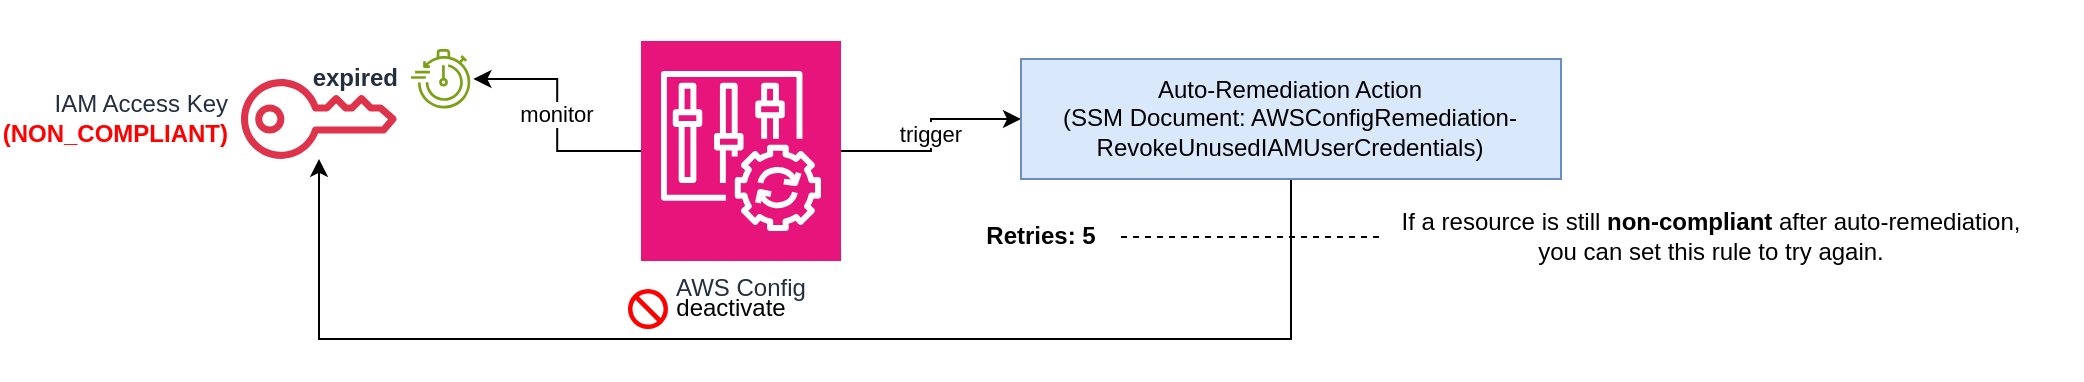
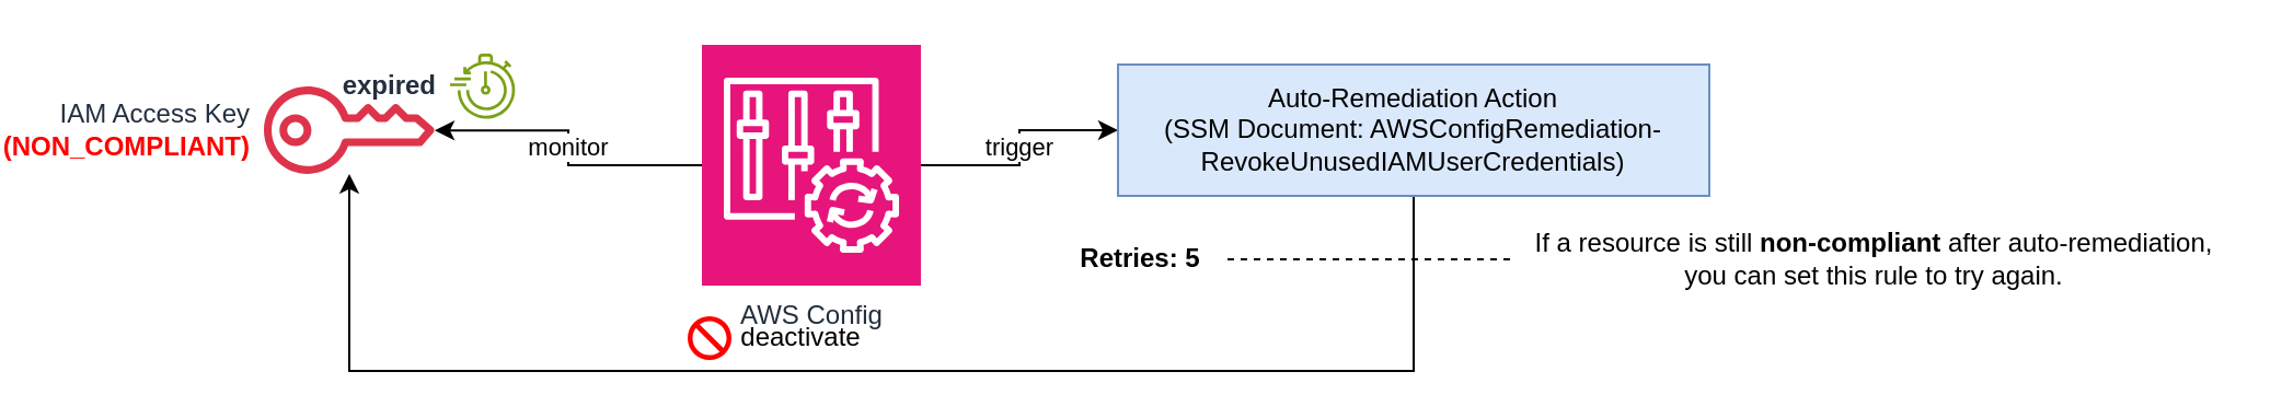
- <mxCell id="4" value="monitor" style="edgeStyle=orthogonalEdgeStyle;rounded=0;orthogonalLoop=1;jettySize=auto;html=1;" edge="1" parent="1" source="6" target="3"><mxGeometry relative="1" as="geometry" /></mxCell>
+ <mxCell id="4" value="monitor" style="edgeStyle=orthogonalEdgeStyle;rounded=0;orthogonalLoop=1;jettySize=auto;html=1;" edge="1" parent="1" source="6" target="2"><mxGeometry relative="1" as="geometry" /></mxCell>
